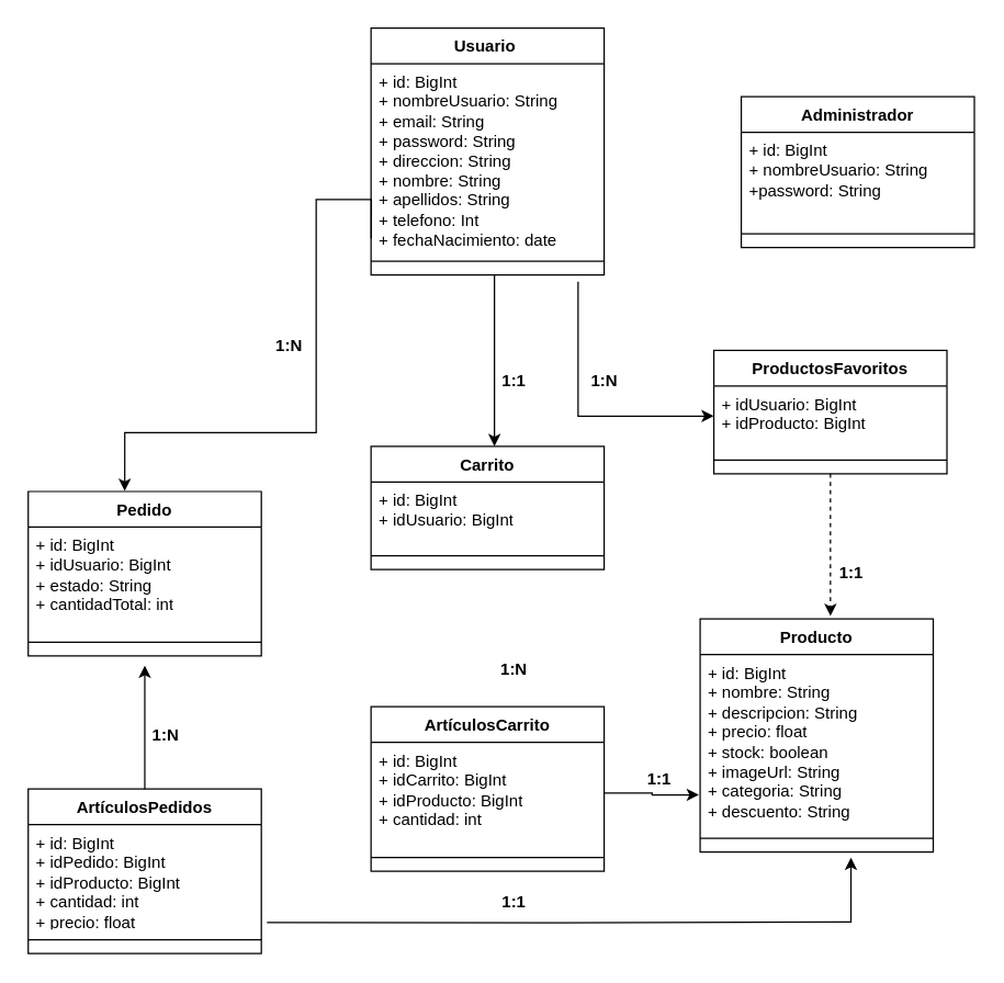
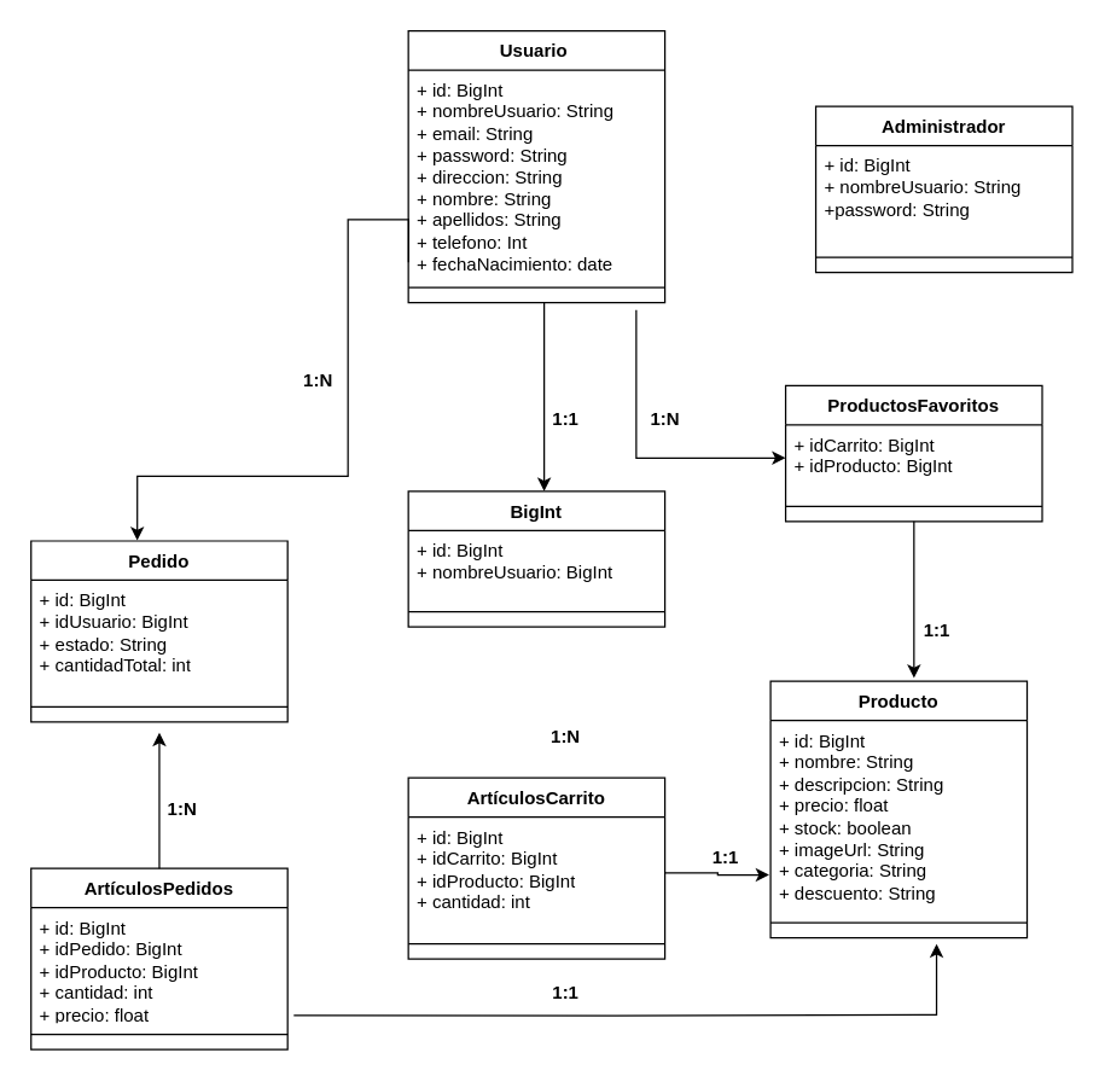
- <mxCell id="23" value="+ idUsuario: BigInt&lt;br&gt;+ idProducto: BigInt" style="text;strokeColor=none;fillColor=none;align=left;verticalAlign=top;spacingLeft=4;spacingRight=4;overflow=hidden;rotatable=0;points=[[0,0.5],[1,0.5]];portConstraint=eastwest;whiteSpace=wrap;html=1;" parent="22" vertex="1"><mxGeometry y="26" width="170" height="44" as="geometry" /></mxCell>
+ <mxCell id="23" value="+ idCarrito: BigInt&lt;br&gt;+ idProducto: BigInt" style="text;strokeColor=none;fillColor=none;align=left;verticalAlign=top;spacingLeft=4;spacingRight=4;overflow=hidden;rotatable=0;points=[[0,0.5],[1,0.5]];portConstraint=eastwest;whiteSpace=wrap;html=1;" parent="22" vertex="1"><mxGeometry y="26" width="170" height="44" as="geometry" /></mxCell>
- <mxCell id="9" value="Carrito" style="swimlane;fontStyle=1;align=center;verticalAlign=top;childLayout=stackLayout;horizontal=1;startSize=26;horizontalStack=0;resizeParent=1;resizeParentMax=0;resizeLast=0;collapsible=1;marginBottom=0;whiteSpace=wrap;html=1;" parent="1" vertex="1"><mxGeometry x="270" y="325" width="170" height="90" as="geometry" /></mxCell>
+ <mxCell id="9" value="BigInt" style="swimlane;fontStyle=1;align=center;verticalAlign=top;childLayout=stackLayout;horizontal=1;startSize=26;horizontalStack=0;resizeParent=1;resizeParentMax=0;resizeLast=0;collapsible=1;marginBottom=0;whiteSpace=wrap;html=1;" parent="1" vertex="1"><mxGeometry x="270" y="325" width="170" height="90" as="geometry" /></mxCell>
- <mxCell id="10" value="+ id: BigInt&lt;br&gt;+ idUsuario: BigInt" style="text;strokeColor=none;fillColor=none;align=left;verticalAlign=top;spacingLeft=4;spacingRight=4;overflow=hidden;rotatable=0;points=[[0,0.5],[1,0.5]];portConstraint=eastwest;whiteSpace=wrap;html=1;" parent="9" vertex="1"><mxGeometry y="26" width="170" height="44" as="geometry" /></mxCell>
+ <mxCell id="10" value="+ id: BigInt&lt;br&gt;+ nombreUsuario: BigInt" style="text;strokeColor=none;fillColor=none;align=left;verticalAlign=top;spacingLeft=4;spacingRight=4;overflow=hidden;rotatable=0;points=[[0,0.5],[1,0.5]];portConstraint=eastwest;whiteSpace=wrap;html=1;" parent="9" vertex="1"><mxGeometry y="26" width="170" height="44" as="geometry" /></mxCell>
- <mxCell id="21" value="" style="edgeStyle=orthogonalEdgeStyle;rounded=0;orthogonalLoop=1;jettySize=auto;html=1;entryX=0.559;entryY=-0.013;entryDx=0;entryDy=0;entryPerimeter=0;dashed=1;" parent="1" source="22" target="6" edge="1"><mxGeometry relative="1" as="geometry" /></mxCell>
+ <mxCell id="21" value="" style="edgeStyle=orthogonalEdgeStyle;rounded=0;orthogonalLoop=1;jettySize=auto;html=1;entryX=0.559;entryY=-0.013;entryDx=0;entryDy=0;entryPerimeter=0;" parent="1" source="22" target="6" edge="1"><mxGeometry relative="1" as="geometry" /></mxCell>
